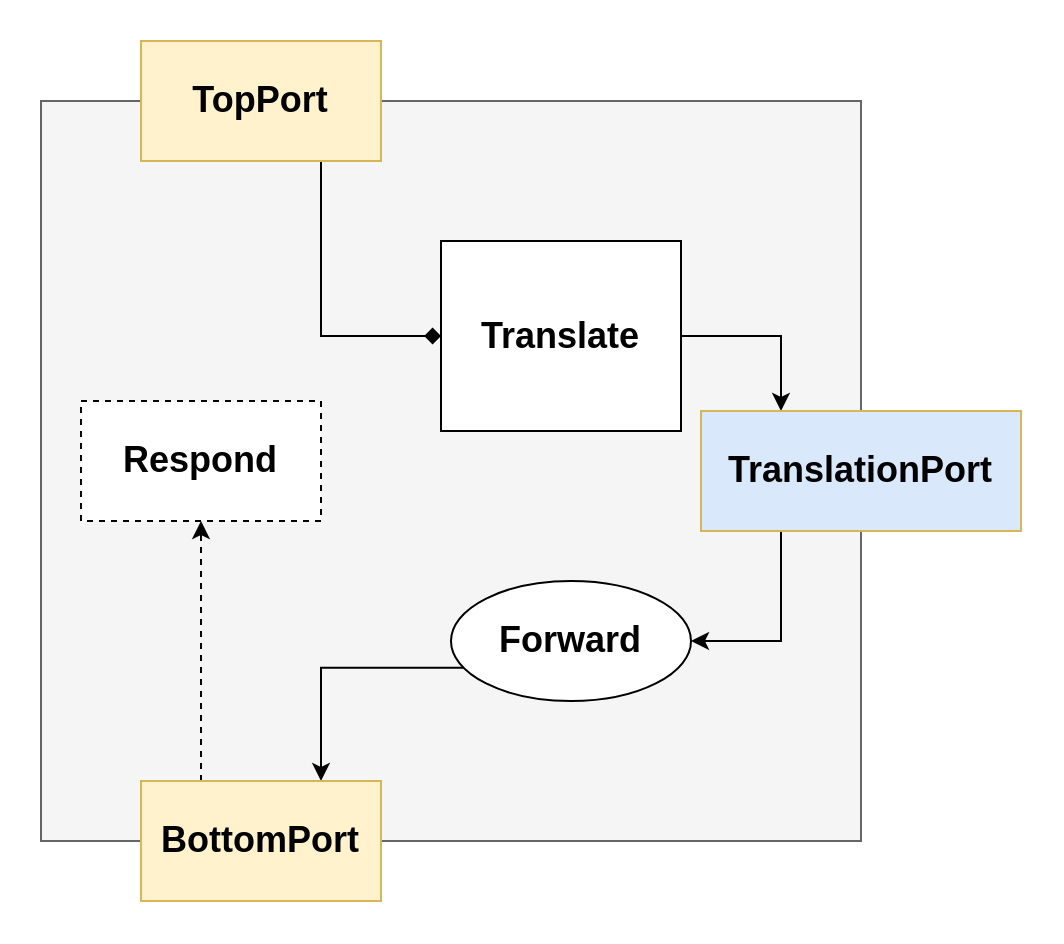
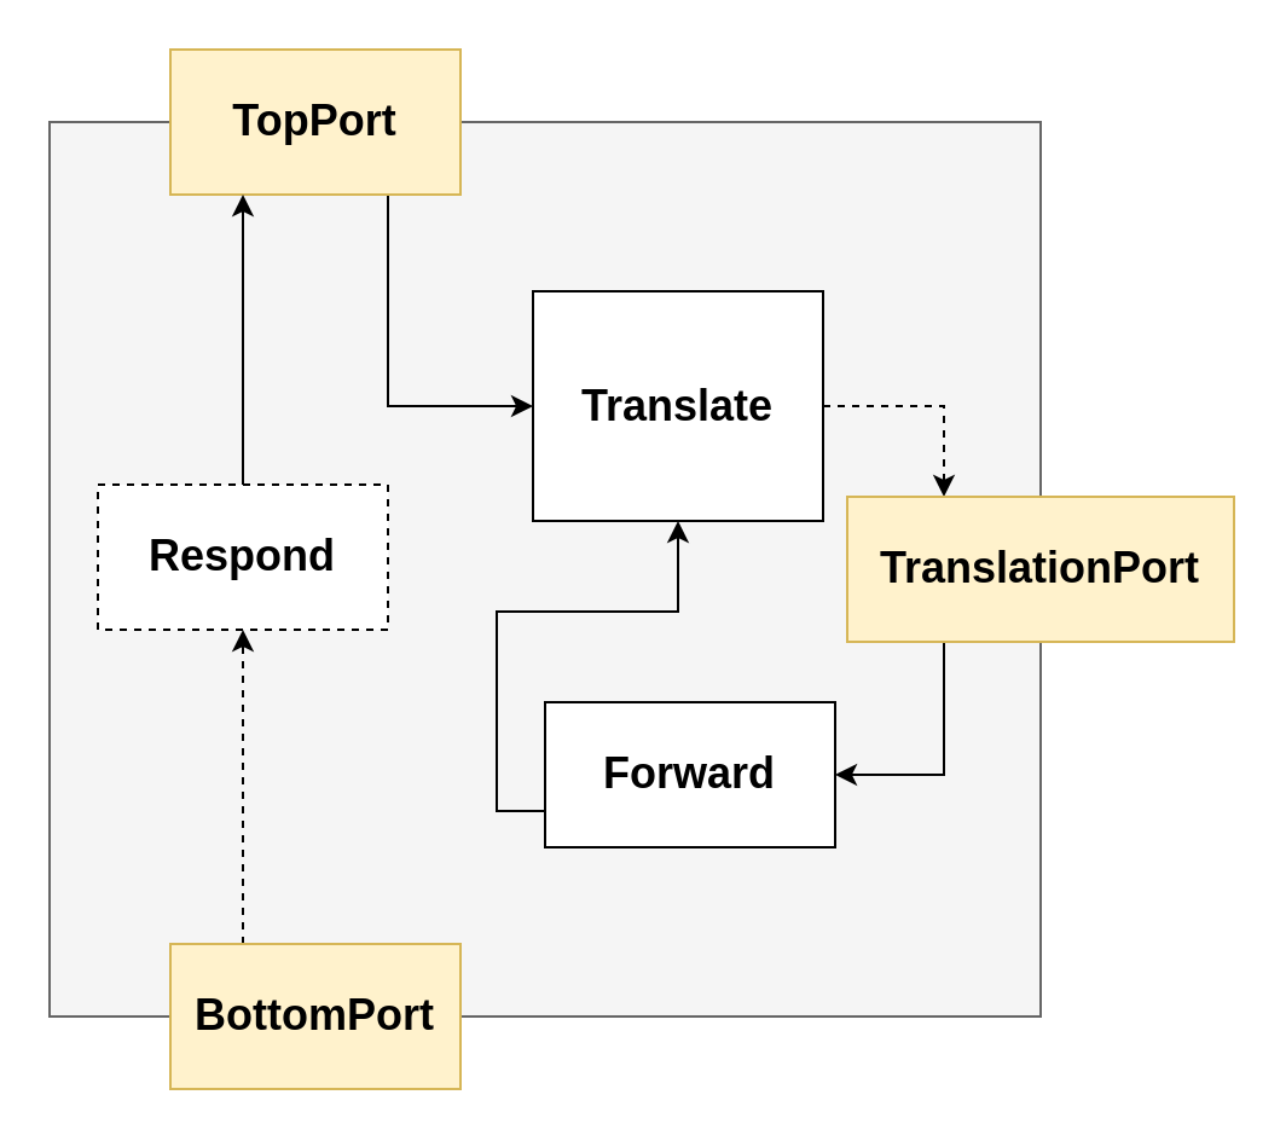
+ <mxCell id="13" style="edgeStyle=orthogonalEdgeStyle;rounded=0;orthogonalLoop=1;jettySize=auto;html=1;exitX=0.5;exitY=0;exitDx=0;exitDy=0;entryX=0.25;entryY=1;entryDx=0;entryDy=0;" edge="1" parent="1" source="14" target="10"><mxGeometry relative="1" as="geometry" /></mxCell>
- <mxCell id="9" style="edgeStyle=orthogonalEdgeStyle;rounded=0;orthogonalLoop=1;jettySize=auto;html=1;exitX=0.75;exitY=1;exitDx=0;exitDy=0;entryX=0;entryY=0.5;entryDx=0;entryDy=0;endArrow=diamond;" edge="1" parent="1" source="10" target="4"><mxGeometry relative="1" as="geometry" /></mxCell>
+ <mxCell id="9" style="edgeStyle=orthogonalEdgeStyle;rounded=0;orthogonalLoop=1;jettySize=auto;html=1;exitX=0.75;exitY=1;exitDx=0;exitDy=0;entryX=0;entryY=0.5;entryDx=0;entryDy=0;" edge="1" parent="1" source="10" target="4"><mxGeometry relative="1" as="geometry" /></mxCell>
- <mxCell id="3" style="edgeStyle=orthogonalEdgeStyle;rounded=0;orthogonalLoop=1;jettySize=auto;html=1;exitX=1;exitY=0.5;exitDx=0;exitDy=0;entryX=0.25;entryY=0;entryDx=0;entryDy=0;" edge="1" parent="1" source="4" target="8"><mxGeometry relative="1" as="geometry" /></mxCell>
+ <mxCell id="3" style="edgeStyle=orthogonalEdgeStyle;rounded=0;orthogonalLoop=1;jettySize=auto;html=1;exitX=1;exitY=0.5;exitDx=0;exitDy=0;entryX=0.25;entryY=0;entryDx=0;entryDy=0;dashed=1;" edge="1" parent="1" source="4" target="8"><mxGeometry relative="1" as="geometry" /></mxCell>
- <mxCell id="8" value="TranslationPort" style="rounded=0;whiteSpace=wrap;html=1;fontStyle=1;fontSize=18;fillColor=#dae8fc;strokeColor=#d6b656;" parent="1" vertex="1"><mxGeometry x="350" y="205" width="160" height="60" as="geometry" /></mxCell>
+ <mxCell id="8" value="TranslationPort" style="rounded=0;whiteSpace=wrap;html=1;fontStyle=1;fontSize=18;fillColor=#fff2cc;strokeColor=#d6b656;" parent="1" vertex="1"><mxGeometry x="350" y="205" width="160" height="60" as="geometry" /></mxCell>
- <mxCell id="6" value="Forward&lt;br&gt;" style="ellipse;whiteSpace=wrap;html=1;fontStyle=1;fontSize=18;" parent="1" vertex="1"><mxGeometry x="225" y="290" width="120" height="60" as="geometry" /></mxCell>
+ <mxCell id="6" value="Forward&lt;br&gt;" style="rounded=0;whiteSpace=wrap;html=1;fontStyle=1;fontSize=18;" parent="1" vertex="1"><mxGeometry x="225" y="290" width="120" height="60" as="geometry" /></mxCell>
- <mxCell id="5" style="edgeStyle=orthogonalEdgeStyle;rounded=0;orthogonalLoop=1;jettySize=auto;html=1;exitX=0;exitY=0.75;exitDx=0;exitDy=0;entryX=0.75;entryY=0;entryDx=0;entryDy=0;" edge="1" parent="1" source="6" target="12"><mxGeometry relative="1" as="geometry" /></mxCell>
+ <mxCell id="5" style="edgeStyle=orthogonalEdgeStyle;rounded=0;orthogonalLoop=1;jettySize=auto;html=1;exitX=0;exitY=0.75;exitDx=0;exitDy=0;" edge="1" parent="1" source="6" target="4"><mxGeometry relative="1" as="geometry" /></mxCell>
